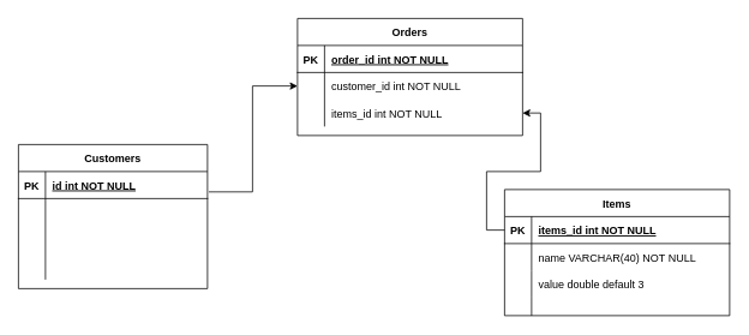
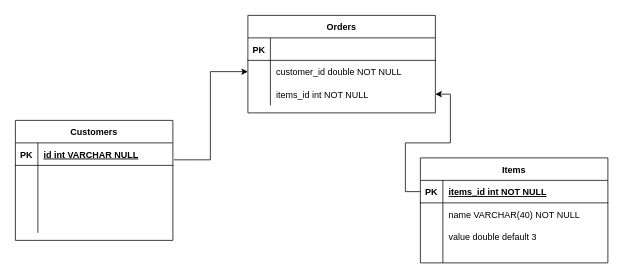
- <mxCell id="5" value="order_id int NOT NULL " style="shape=partialRectangle;overflow=hidden;connectable=0;fillColor=none;top=0;left=0;bottom=0;right=0;align=left;spacingLeft=6;fontStyle=5;" parent="3" vertex="1"><mxGeometry x="30" width="220" height="30" as="geometry" /></mxCell>
- <mxCell id="7" value="customer_id int NOT NULL" style="shape=partialRectangle;overflow=hidden;connectable=0;fillColor=none;top=0;left=0;bottom=0;right=0;align=left;spacingLeft=6;" parent="6" vertex="1"><mxGeometry x="30" width="220" height="30" as="geometry" /></mxCell>
+ <mxCell id="7" value="customer_id double NOT NULL" style="shape=partialRectangle;overflow=hidden;connectable=0;fillColor=none;top=0;left=0;bottom=0;right=0;align=left;spacingLeft=6;" parent="6" vertex="1"><mxGeometry x="30" width="220" height="30" as="geometry" /></mxCell>
- <mxCell id="14" value="id int NOT NULL" style="shape=partialRectangle;connectable=0;fillColor=none;top=0;left=0;bottom=0;right=0;align=left;spacingLeft=6;fontStyle=5;overflow=hidden;" vertex="1" parent="12"><mxGeometry x="30" width="180" height="30" as="geometry" /></mxCell>
+ <mxCell id="14" value="id int VARCHAR NULL" style="shape=partialRectangle;connectable=0;fillColor=none;top=0;left=0;bottom=0;right=0;align=left;spacingLeft=6;fontStyle=5;overflow=hidden;" vertex="1" parent="12"><mxGeometry x="30" width="180" height="30" as="geometry" /></mxCell>
